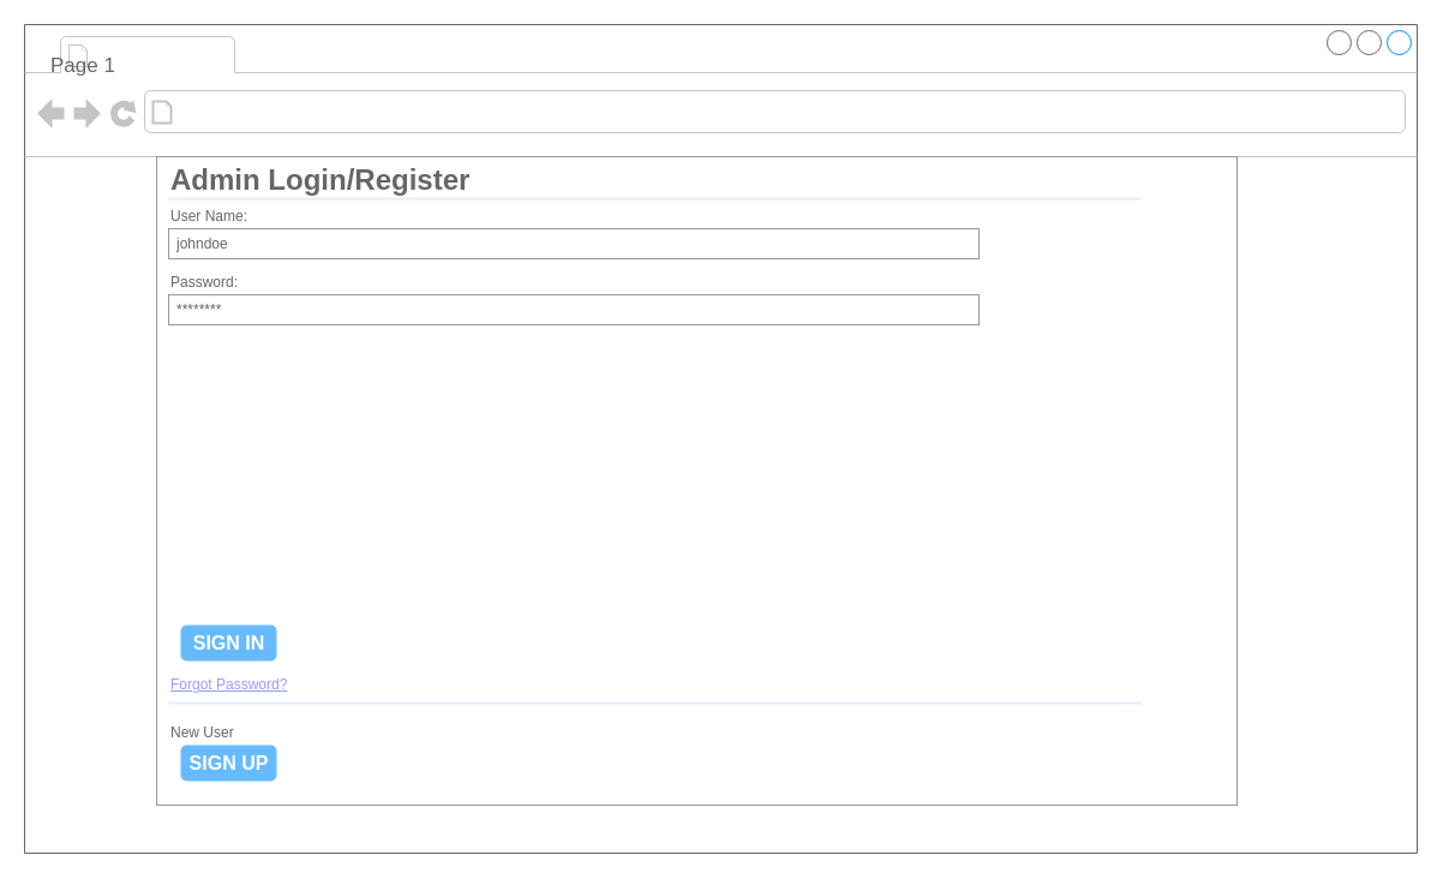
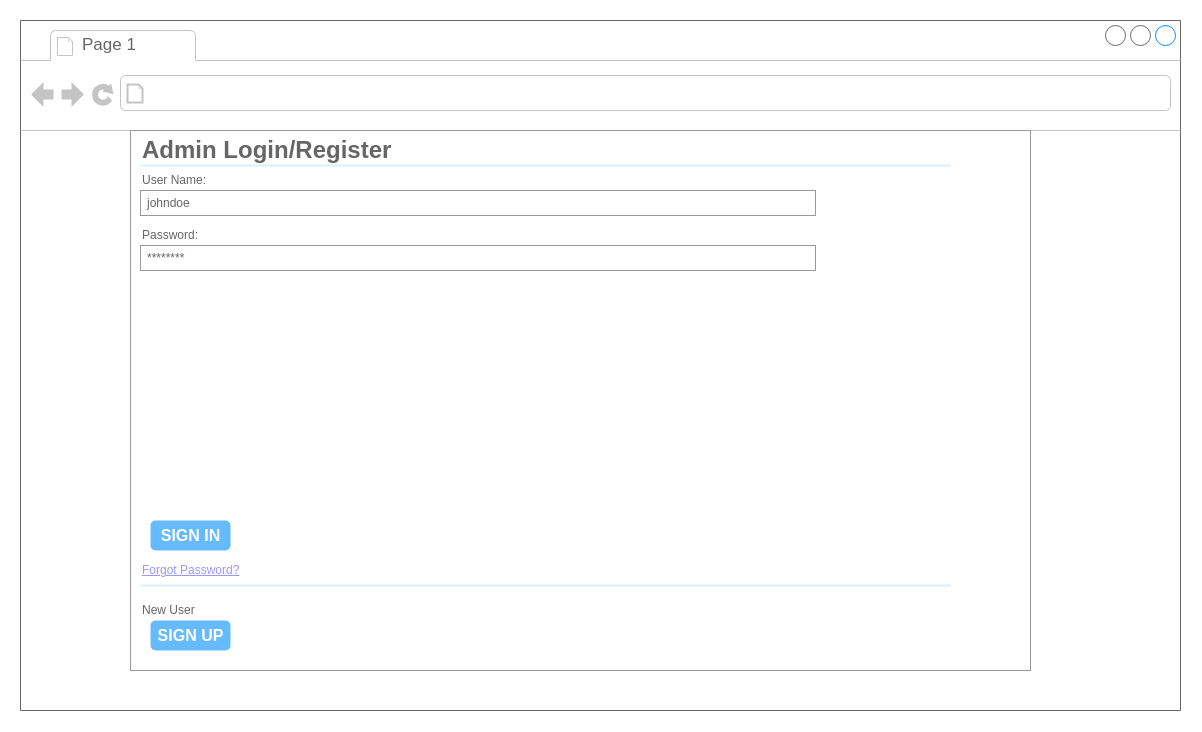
- <mxCell id="3" value="Page 1" style="strokeWidth=1;shadow=0;dashed=0;align=center;html=1;shape=mxgraph.mockup.containers.anchor;fontSize=17;fontColor=#666666;align=left;whiteSpace=wrap;" vertex="1" parent="2"><mxGeometry x="20" y="22" width="110" height="26" as="geometry" /></mxCell>
+ <mxCell id="3" value="Page 1" style="strokeWidth=1;shadow=0;dashed=0;align=center;html=1;shape=mxgraph.mockup.containers.anchor;fontSize=17;fontColor=#666666;align=left;whiteSpace=wrap;" vertex="1" parent="2"><mxGeometry x="60" y="12" width="110" height="26" as="geometry" /></mxCell>
